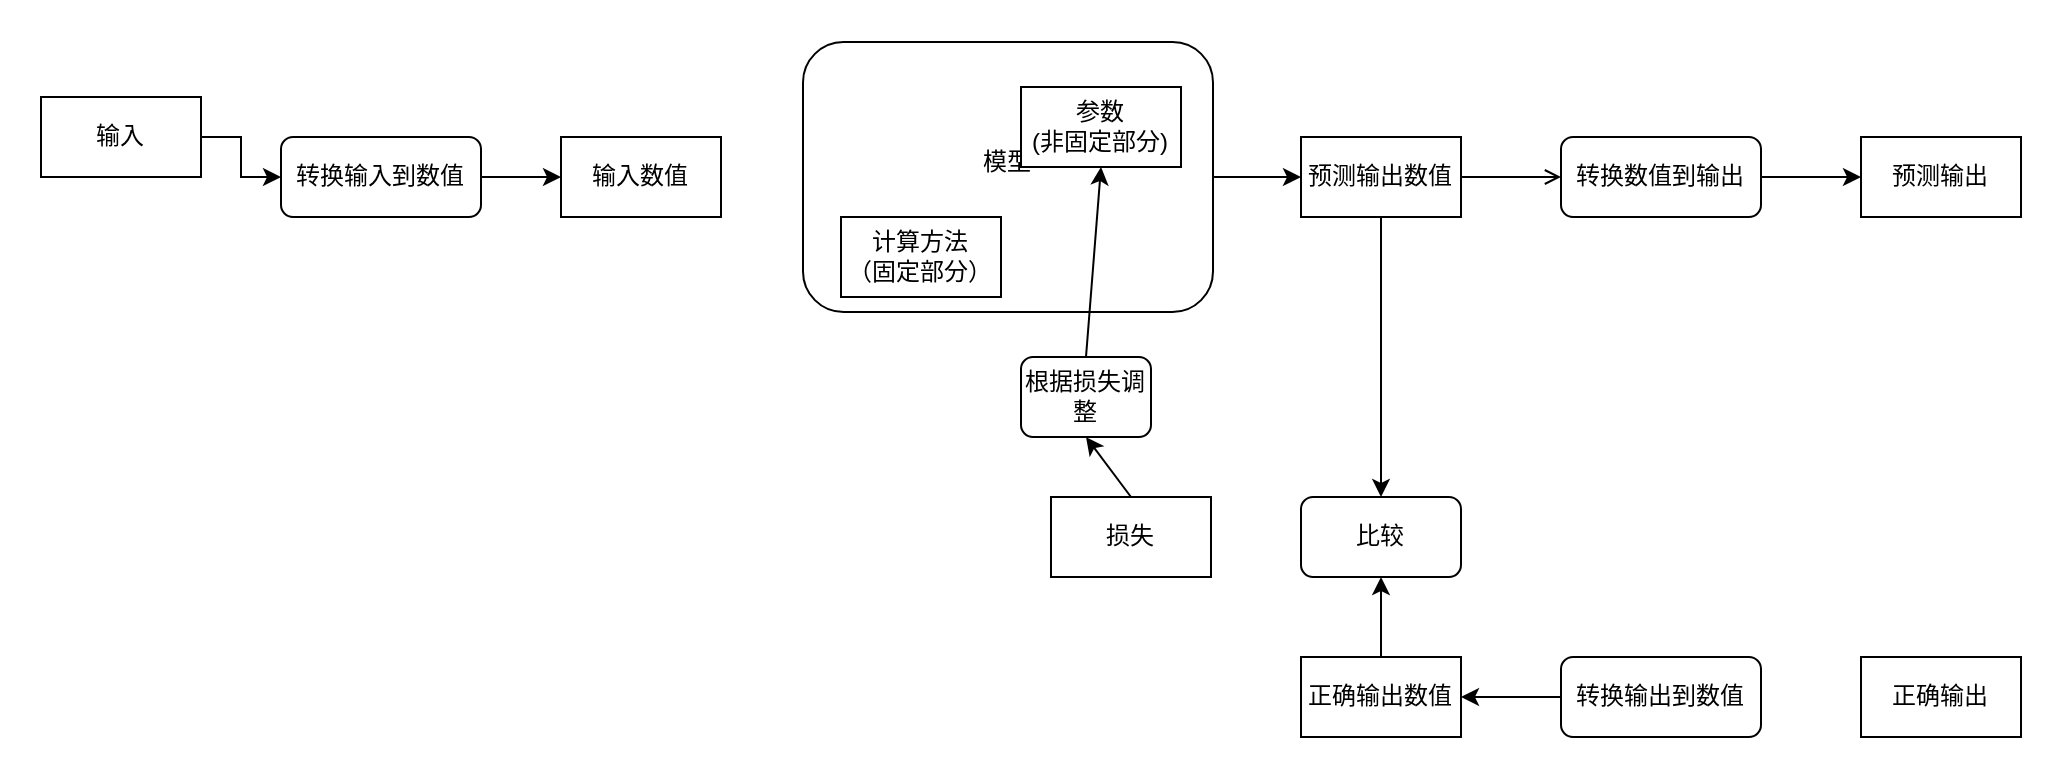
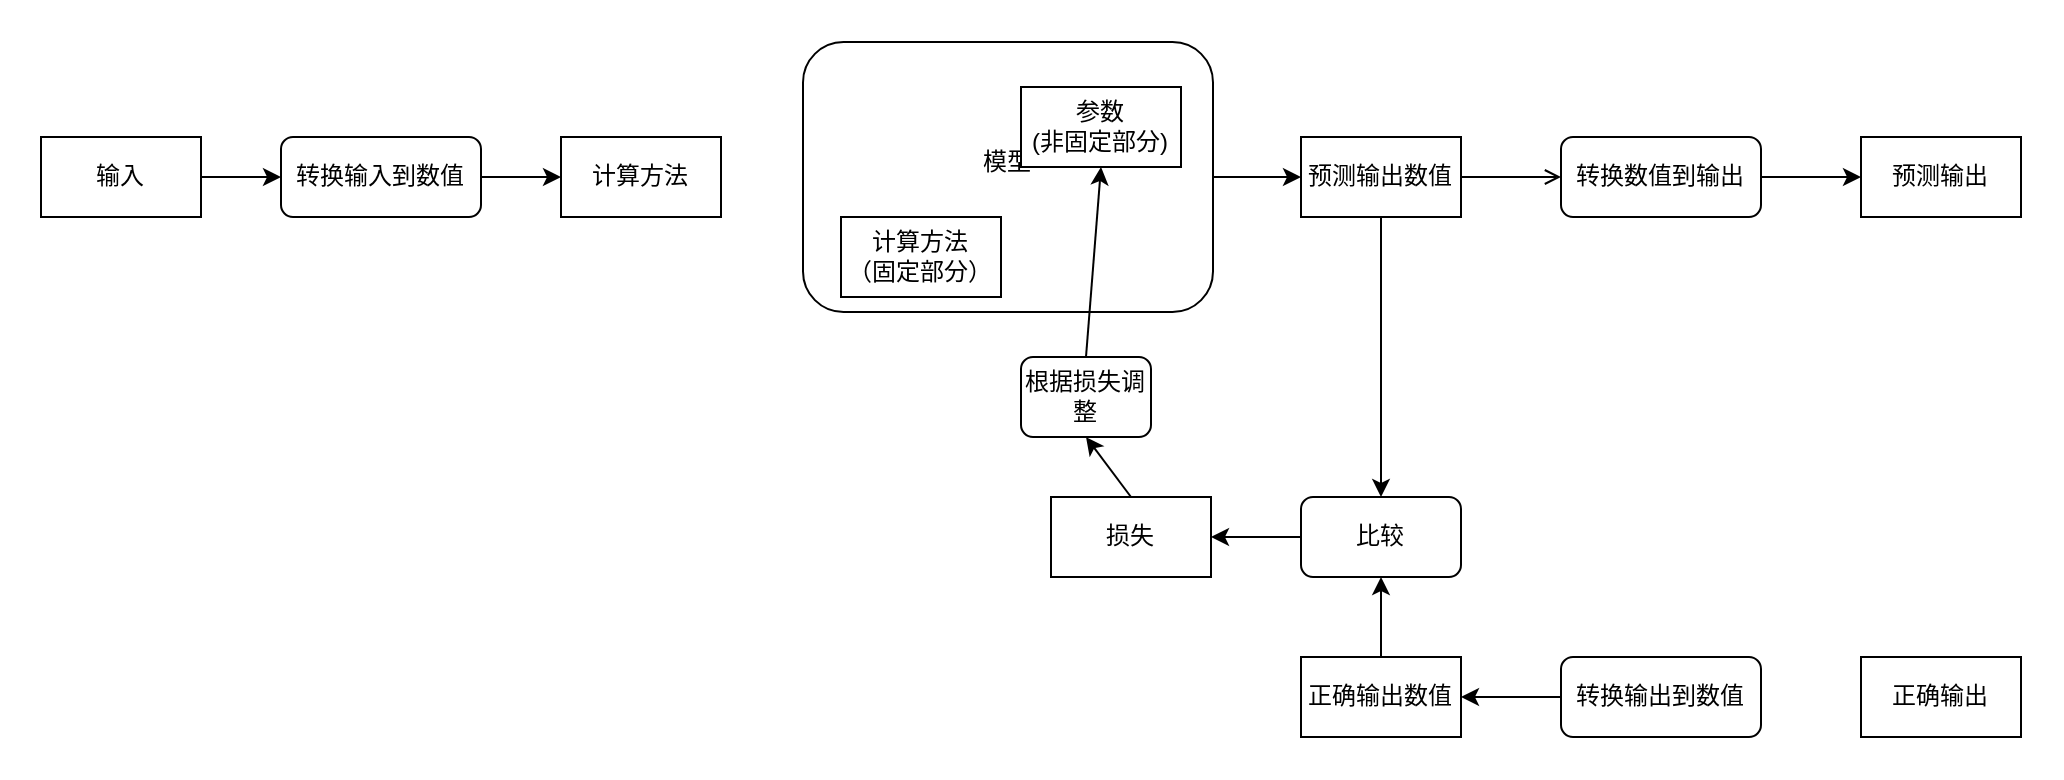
- <mxCell id="5" value="输入" style="rounded=0;whiteSpace=wrap;html=1;" parent="1" vertex="1"><mxGeometry x="20" y="48" width="80" height="40" as="geometry" /></mxCell>
+ <mxCell id="5" value="输入" style="rounded=0;whiteSpace=wrap;html=1;" parent="1" vertex="1"><mxGeometry x="20" y="68" width="80" height="40" as="geometry" /></mxCell>
- <mxCell id="8" value="输入数值" style="rounded=0;whiteSpace=wrap;html=1;" parent="1" vertex="1"><mxGeometry x="280" y="68" width="80" height="40" as="geometry" /></mxCell>
+ <mxCell id="8" value="计算方法" style="rounded=0;whiteSpace=wrap;html=1;" parent="1" vertex="1"><mxGeometry x="280" y="68" width="80" height="40" as="geometry" /></mxCell>
+ <mxCell id="22" style="edgeStyle=none;rounded=0;orthogonalLoop=1;jettySize=auto;html=1;exitX=0;exitY=0.5;exitDx=0;exitDy=0;entryX=1;entryY=0.5;entryDx=0;entryDy=0;" parent="1" source="23" target="25" edge="1"><mxGeometry relative="1" as="geometry" /></mxCell>
